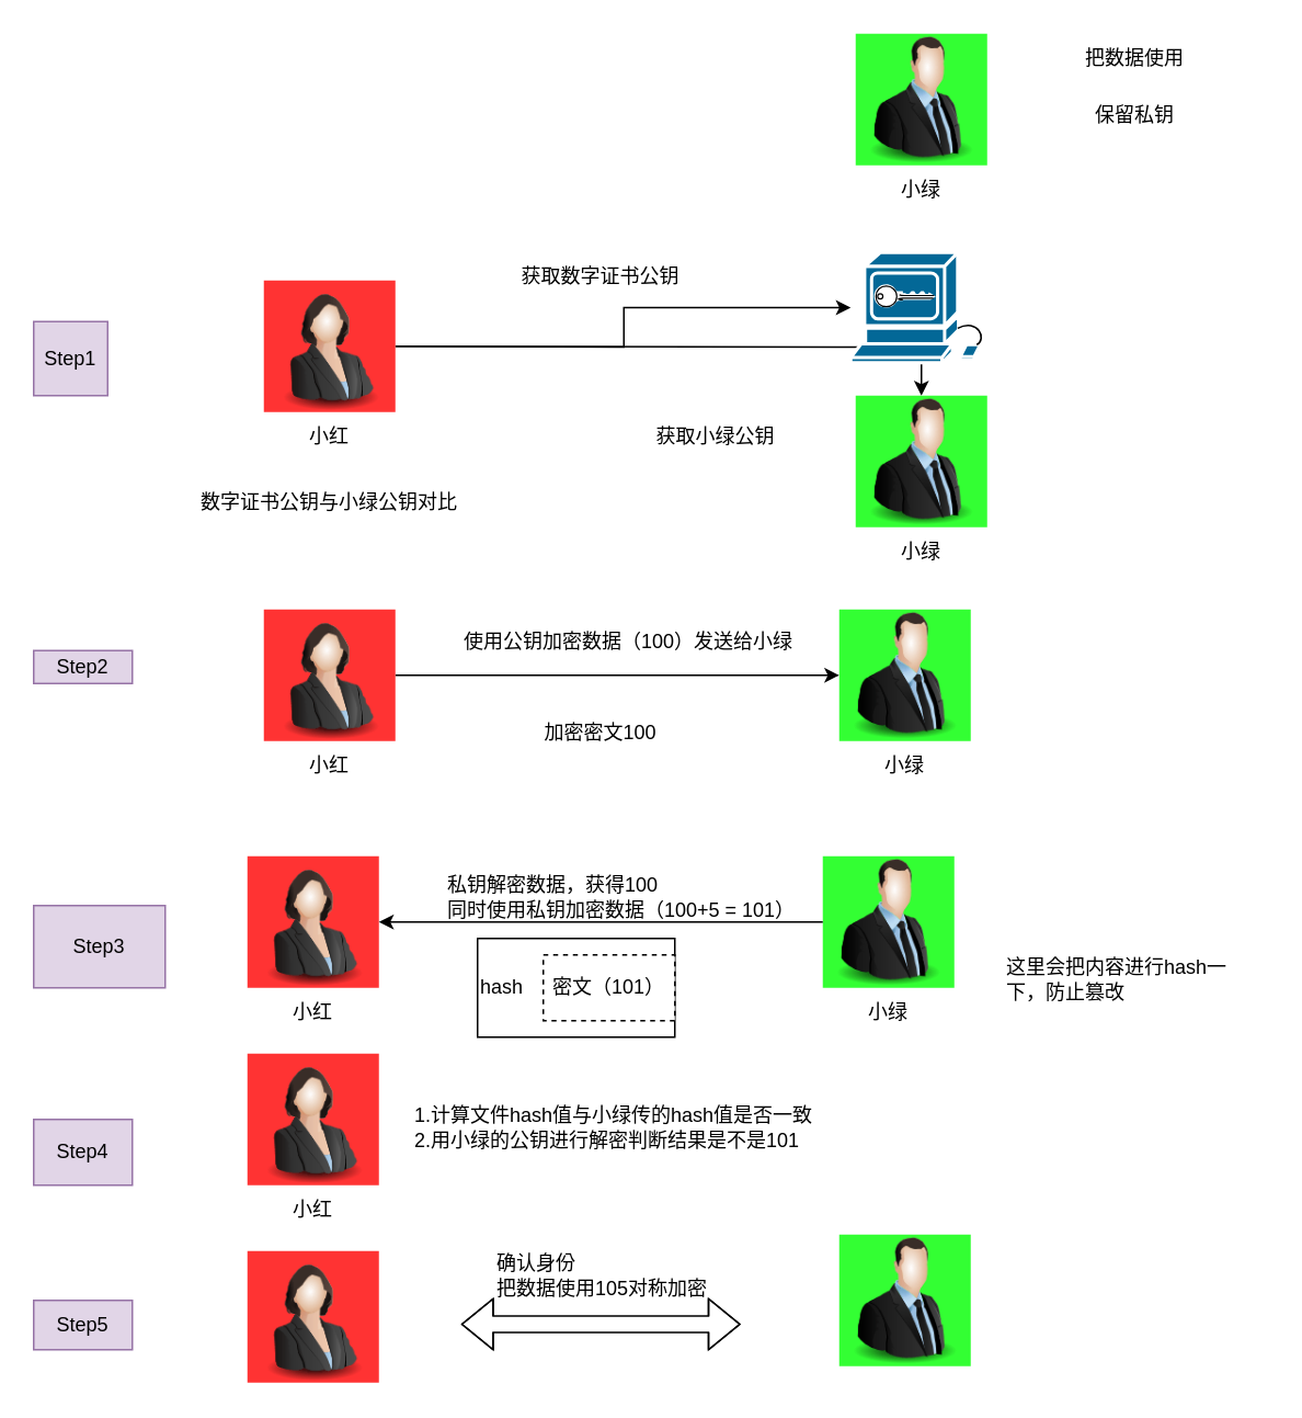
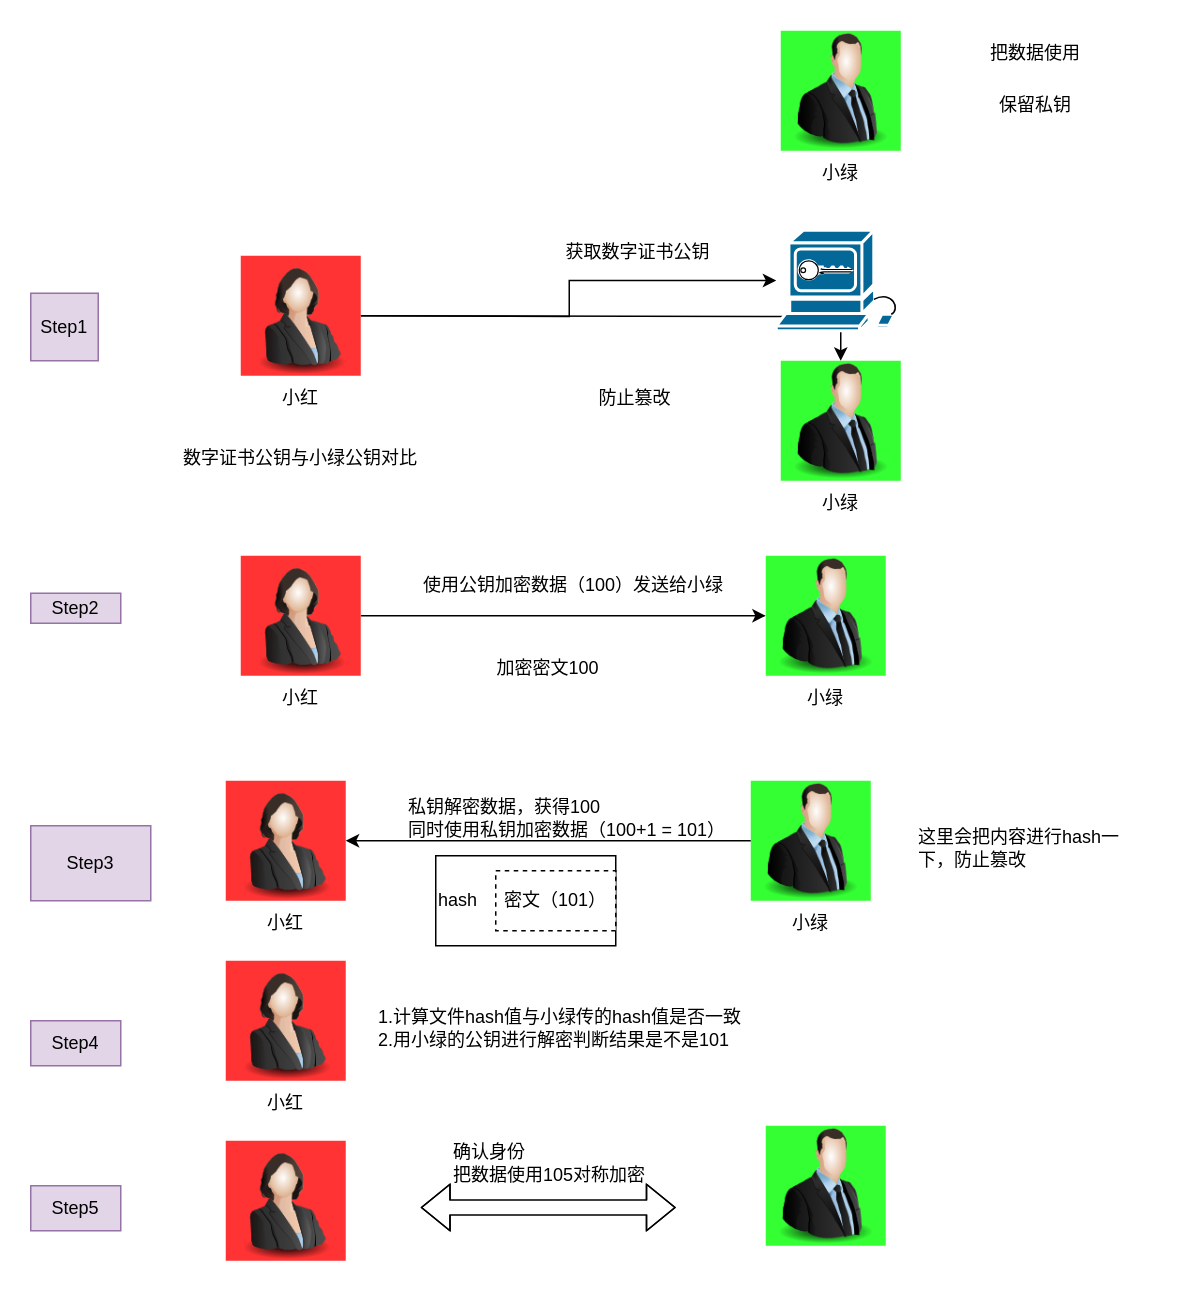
- <mxCell id="39" value="获取数字证书公钥&lt;br&gt;" style="text;html=1;align=left;verticalAlign=middle;resizable=0;points=[];autosize=1;strokeColor=none;fillColor=none;" vertex="1" parent="1"><mxGeometry x="315" y="153" width="120" height="30" as="geometry" /></mxCell>
+ <mxCell id="39" value="获取数字证书公钥&lt;br&gt;" style="text;html=1;align=left;verticalAlign=middle;resizable=0;points=[];autosize=1;strokeColor=none;fillColor=none;" vertex="1" parent="1"><mxGeometry x="375" y="153" width="120" height="30" as="geometry" /></mxCell>
- <mxCell id="47" value="获取小绿公钥" style="text;html=1;align=left;verticalAlign=middle;resizable=0;points=[];autosize=1;strokeColor=none;fillColor=none;" vertex="1" parent="1"><mxGeometry x="397" y="250" width="100" height="30" as="geometry" /></mxCell>
+ <mxCell id="47" value="防止篡改" style="text;html=1;align=left;verticalAlign=middle;resizable=0;points=[];autosize=1;strokeColor=none;fillColor=none;" vertex="1" parent="1"><mxGeometry x="397" y="250" width="100" height="30" as="geometry" /></mxCell>
- <mxCell id="22" value="私钥解密数据，获得100&lt;br&gt;同时使用私钥加密数据（100+5 = 101）" style="text;html=1;strokeColor=none;fillColor=none;align=left;verticalAlign=middle;whiteSpace=wrap;rounded=0;" vertex="1" parent="1"><mxGeometry x="270" y="530" width="220" height="30" as="geometry" /></mxCell>
+ <mxCell id="22" value="私钥解密数据，获得100&lt;br&gt;同时使用私钥加密数据（100+1 = 101）" style="text;html=1;strokeColor=none;fillColor=none;align=left;verticalAlign=middle;whiteSpace=wrap;rounded=0;" vertex="1" parent="1"><mxGeometry x="270" y="530" width="220" height="30" as="geometry" /></mxCell>
- <mxCell id="35" value="这里会把内容进行hash一下，防止篡改" style="text;html=1;strokeColor=none;fillColor=none;align=left;verticalAlign=middle;whiteSpace=wrap;rounded=0;" vertex="1" parent="1"><mxGeometry x="610" y="580" width="160" height="30" as="geometry" /></mxCell>
+ <mxCell id="35" value="这里会把内容进行hash一下，防止篡改" style="text;html=1;strokeColor=none;fillColor=none;align=left;verticalAlign=middle;whiteSpace=wrap;rounded=0;" vertex="1" parent="1"><mxGeometry x="610" y="550" width="160" height="30" as="geometry" /></mxCell>
- <mxCell id="29" value="Step4" style="text;html=1;strokeColor=#9673a6;fillColor=#e1d5e7;align=center;verticalAlign=middle;whiteSpace=wrap;rounded=0;" vertex="1" parent="1"><mxGeometry x="20" y="680" width="60" height="40" as="geometry" /></mxCell>
+ <mxCell id="29" value="Step4" style="text;html=1;strokeColor=#9673a6;fillColor=#e1d5e7;align=center;verticalAlign=middle;whiteSpace=wrap;rounded=0;" vertex="1" parent="1"><mxGeometry x="20" y="680" width="60" height="30" as="geometry" /></mxCell>
